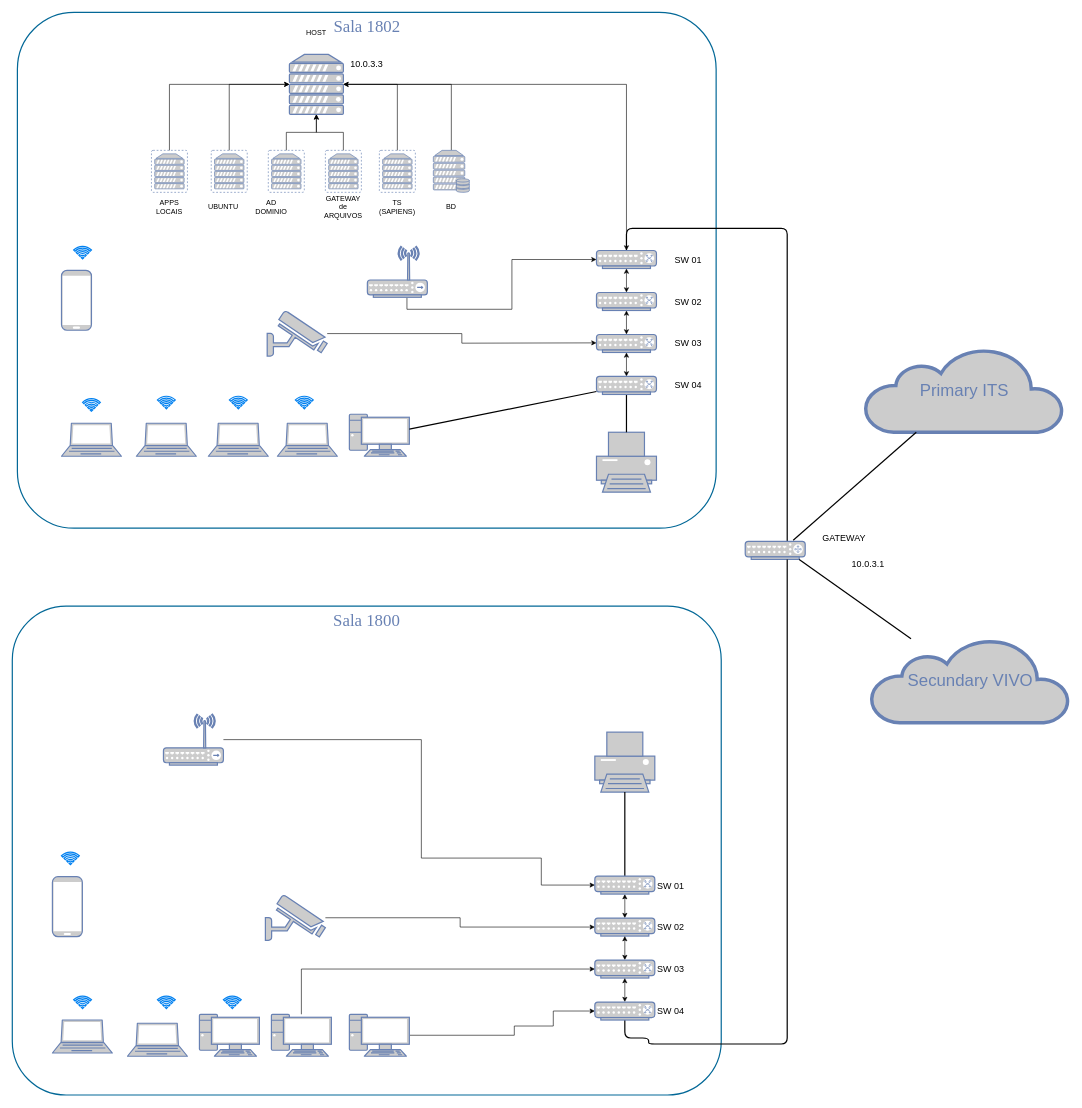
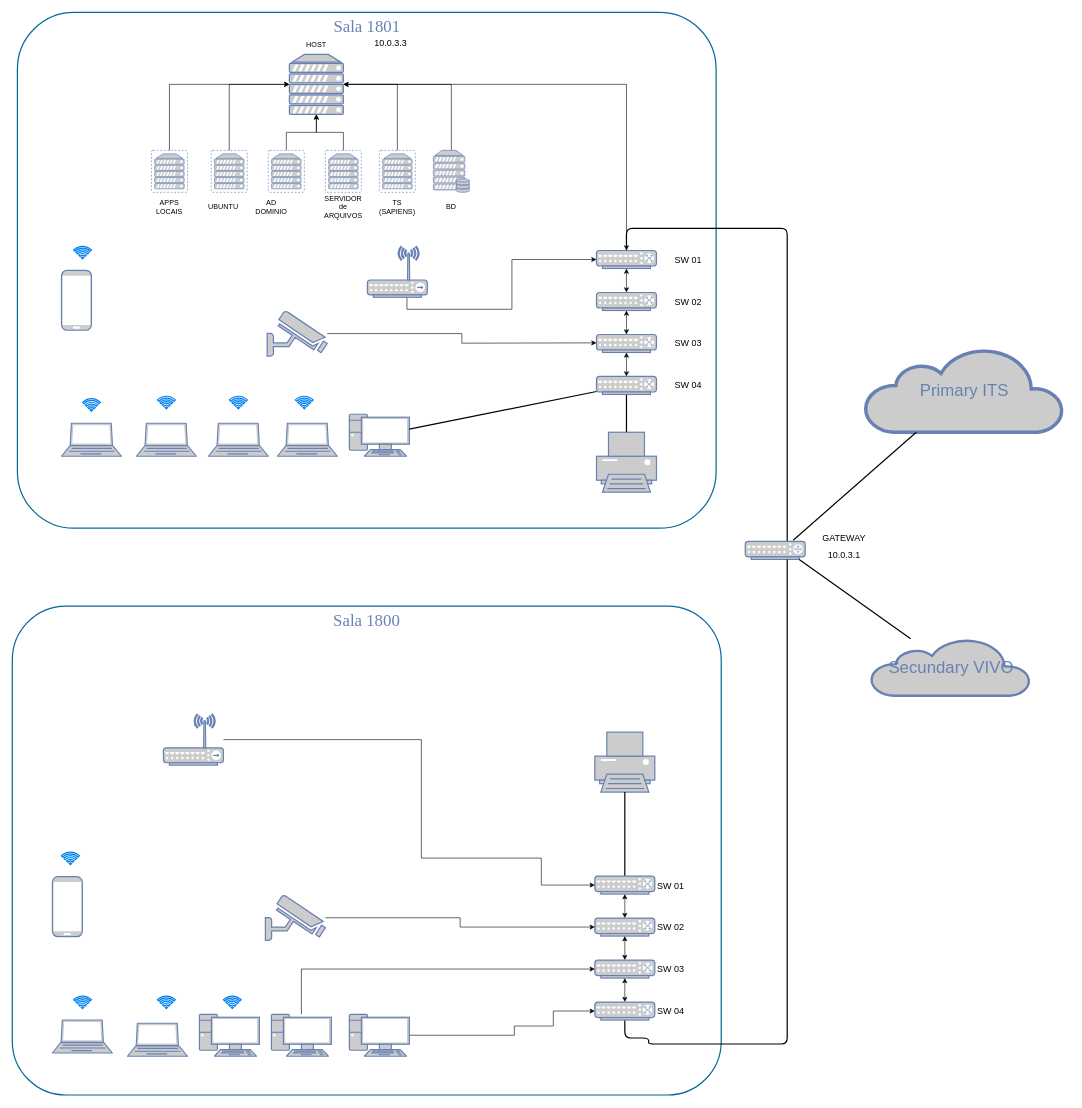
- <mxCell id="3" value="Sala 1802" style="rounded=1;whiteSpace=wrap;html=1;shadow=0;comic=0;strokeColor=#036897;strokeWidth=2;fillColor=none;fontFamily=Verdana;fontSize=28;fontColor=#6881B3;align=center;arcSize=11;verticalAlign=top;" parent="1" vertex="1"><mxGeometry x="28.5" width="1165" height="860" as="geometry" y="20" /></mxCell>
+ <mxCell id="3" value="Sala 1801" style="rounded=1;whiteSpace=wrap;html=1;shadow=0;comic=0;strokeColor=#036897;strokeWidth=2;fillColor=none;fontFamily=Verdana;fontSize=28;fontColor=#6881B3;align=center;arcSize=11;verticalAlign=top;" parent="1" vertex="1"><mxGeometry x="28.5" width="1165" height="860" as="geometry" y="20" /></mxCell>
- <mxCell id="68" value="HOST" style="text;html=1;align=center;verticalAlign=middle;whiteSpace=wrap;rounded=0;" vertex="1" parent="1"><mxGeometry x="497" y="40" width="60" height="30" as="geometry" /></mxCell>
+ <mxCell id="68" value="HOST" style="text;html=1;align=center;verticalAlign=middle;whiteSpace=wrap;rounded=0;" vertex="1" parent="1"><mxGeometry x="497" y="60" width="60" height="30" as="geometry" /></mxCell>
- <mxCell id="88" value="10.0.3.3" style="text;html=1;align=center;verticalAlign=middle;whiteSpace=wrap;rounded=0;fontSize=15;" vertex="1" parent="1"><mxGeometry x="576" y="90" width="70" height="30" as="geometry" /></mxCell>
+ <mxCell id="88" value="10.0.3.3" style="text;html=1;align=center;verticalAlign=middle;whiteSpace=wrap;rounded=0;fontSize=15;" vertex="1" parent="1"><mxGeometry x="616" y="55" width="70" height="30" as="geometry" /></mxCell>
- <mxCell id="80" value="GATEWAY de ARQUIVOS" style="text;html=1;align=center;verticalAlign=middle;whiteSpace=wrap;rounded=0;" vertex="1" parent="1"><mxGeometry x="542" y="330" width="60" height="30" as="geometry" /></mxCell>
+ <mxCell id="80" value="SERVIDOR de ARQUIVOS" style="text;html=1;align=center;verticalAlign=middle;whiteSpace=wrap;rounded=0;" vertex="1" parent="1"><mxGeometry x="542" y="330" width="60" height="30" as="geometry" /></mxCell>
- <mxCell id="87" value="10.0.3.1" style="text;html=1;align=center;verticalAlign=middle;whiteSpace=wrap;rounded=0;fontSize=15;" vertex="1" parent="1"><mxGeometry x="1412" y="925" width="70" height="30" as="geometry" /></mxCell>
+ <mxCell id="87" value="10.0.3.1" style="text;html=1;align=center;verticalAlign=middle;whiteSpace=wrap;rounded=0;fontSize=15;" vertex="1" parent="1"><mxGeometry x="1372" y="910" width="70" height="30" as="geometry" /></mxCell>
- <mxCell id="23" value="Secundary VIVO" style="html=1;fillColor=#CCCCCC;strokeColor=#6881B3;gradientColor=none;gradientDirection=north;strokeWidth=2;shape=mxgraph.networks.cloud;fontColor=#6881B3;rounded=0;shadow=0;comic=0;align=center;fontSize=28;" parent="1" vertex="1"><mxGeometry x="1452" y="1064.41" width="330" height="140" as="geometry" /></mxCell>
+ <mxCell id="23" value="Secundary VIVO" style="html=1;fillColor=#CCCCCC;strokeColor=#6881B3;gradientColor=none;gradientDirection=north;strokeWidth=2;shape=mxgraph.networks.cloud;fontColor=#6881B3;rounded=0;shadow=0;comic=0;align=center;fontSize=28;" parent="1" vertex="1"><mxGeometry x="1452" y="1064.41" width="265" height="95" as="geometry" /></mxCell>
